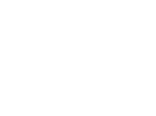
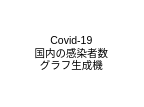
+ <mxCell id="2" value="&lt;font style=&quot;font-size: 14px&quot;&gt;Covid-19&lt;br&gt;国内の感染者数&lt;br&gt;グラフ生成機&lt;/font&gt;" style="text;html=1;strokeColor=none;fillColor=none;align=center;verticalAlign=middle;whiteSpace=wrap;rounded=0;" parent="1" vertex="1"><mxGeometry x="20" y="20" width="150" height="100" as="geometry" /></mxCell>
